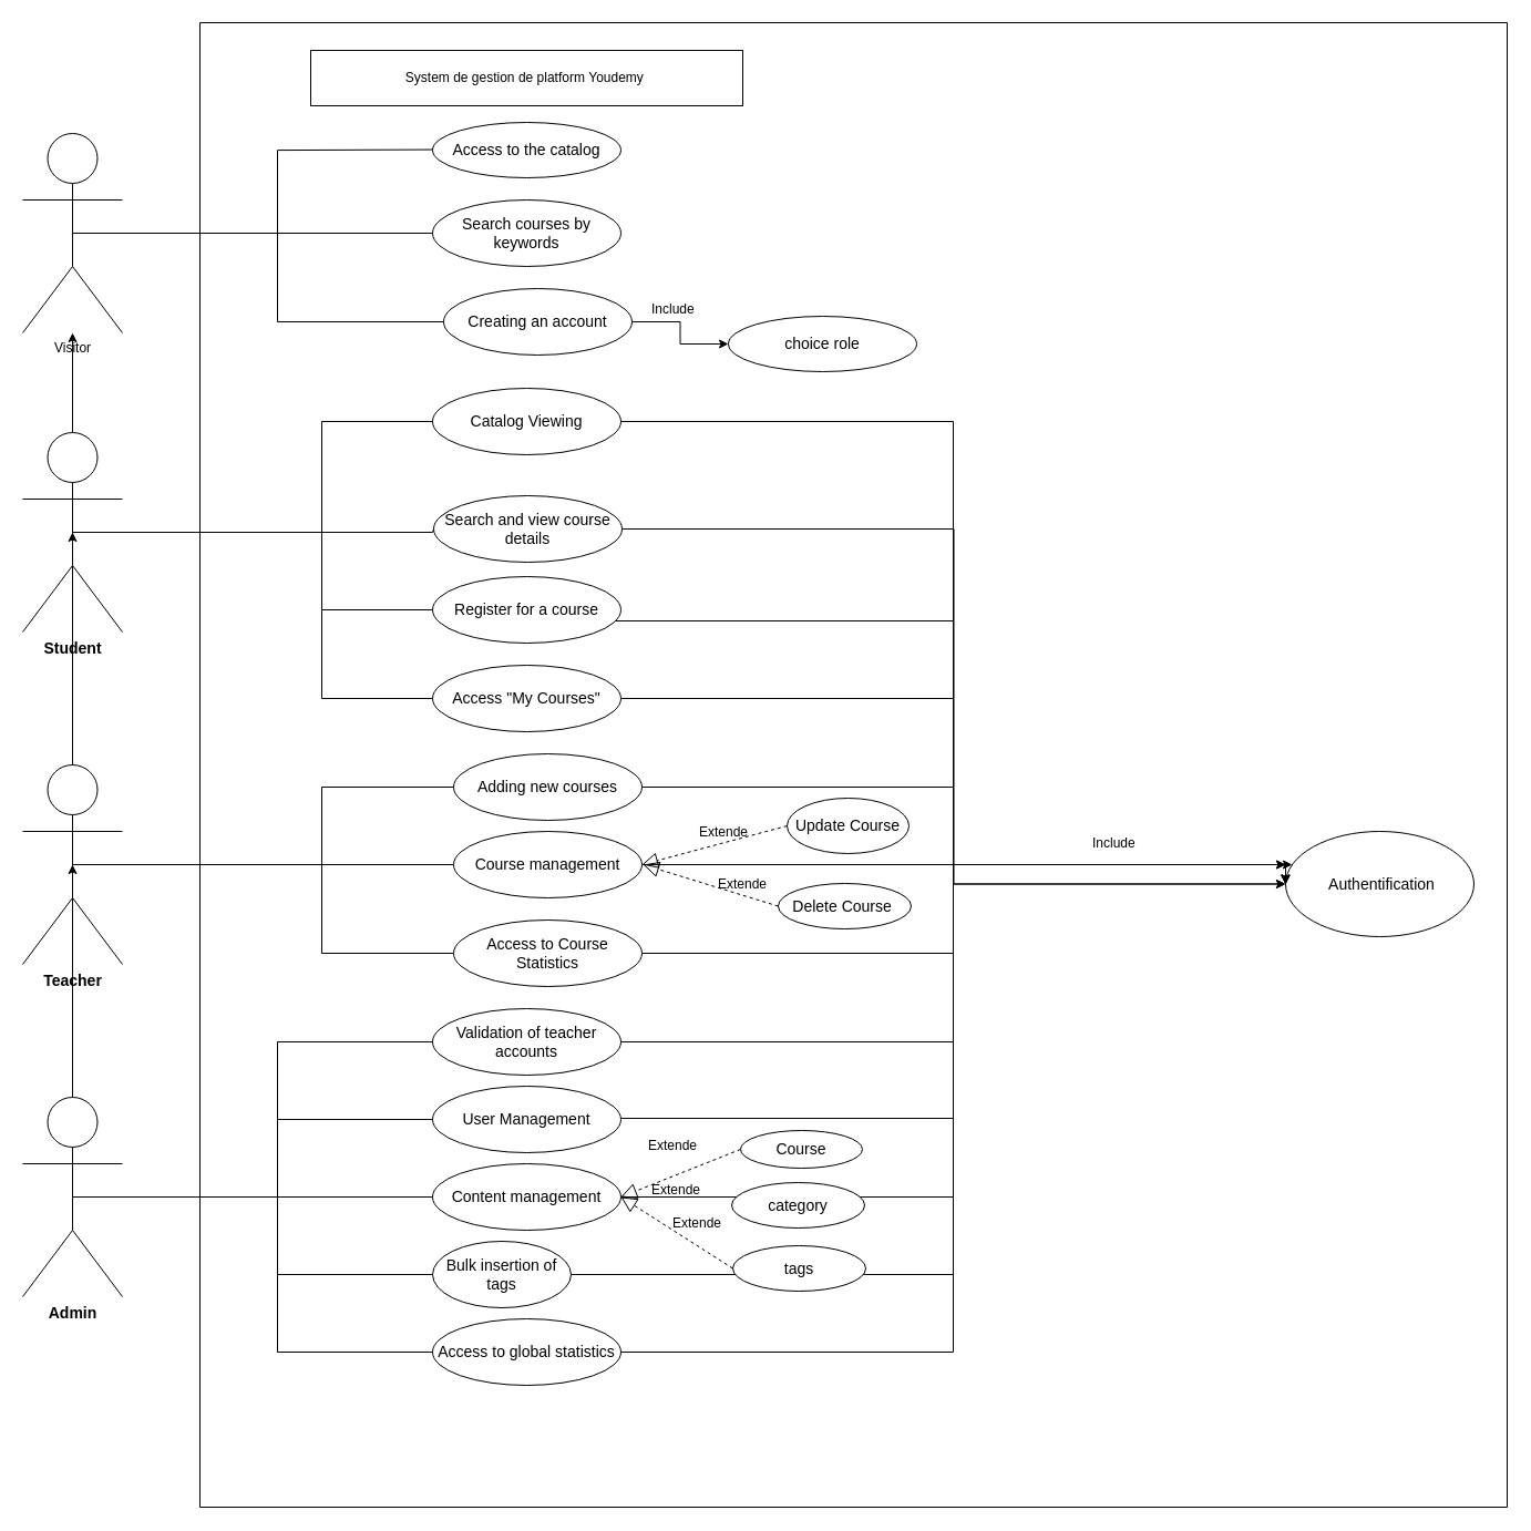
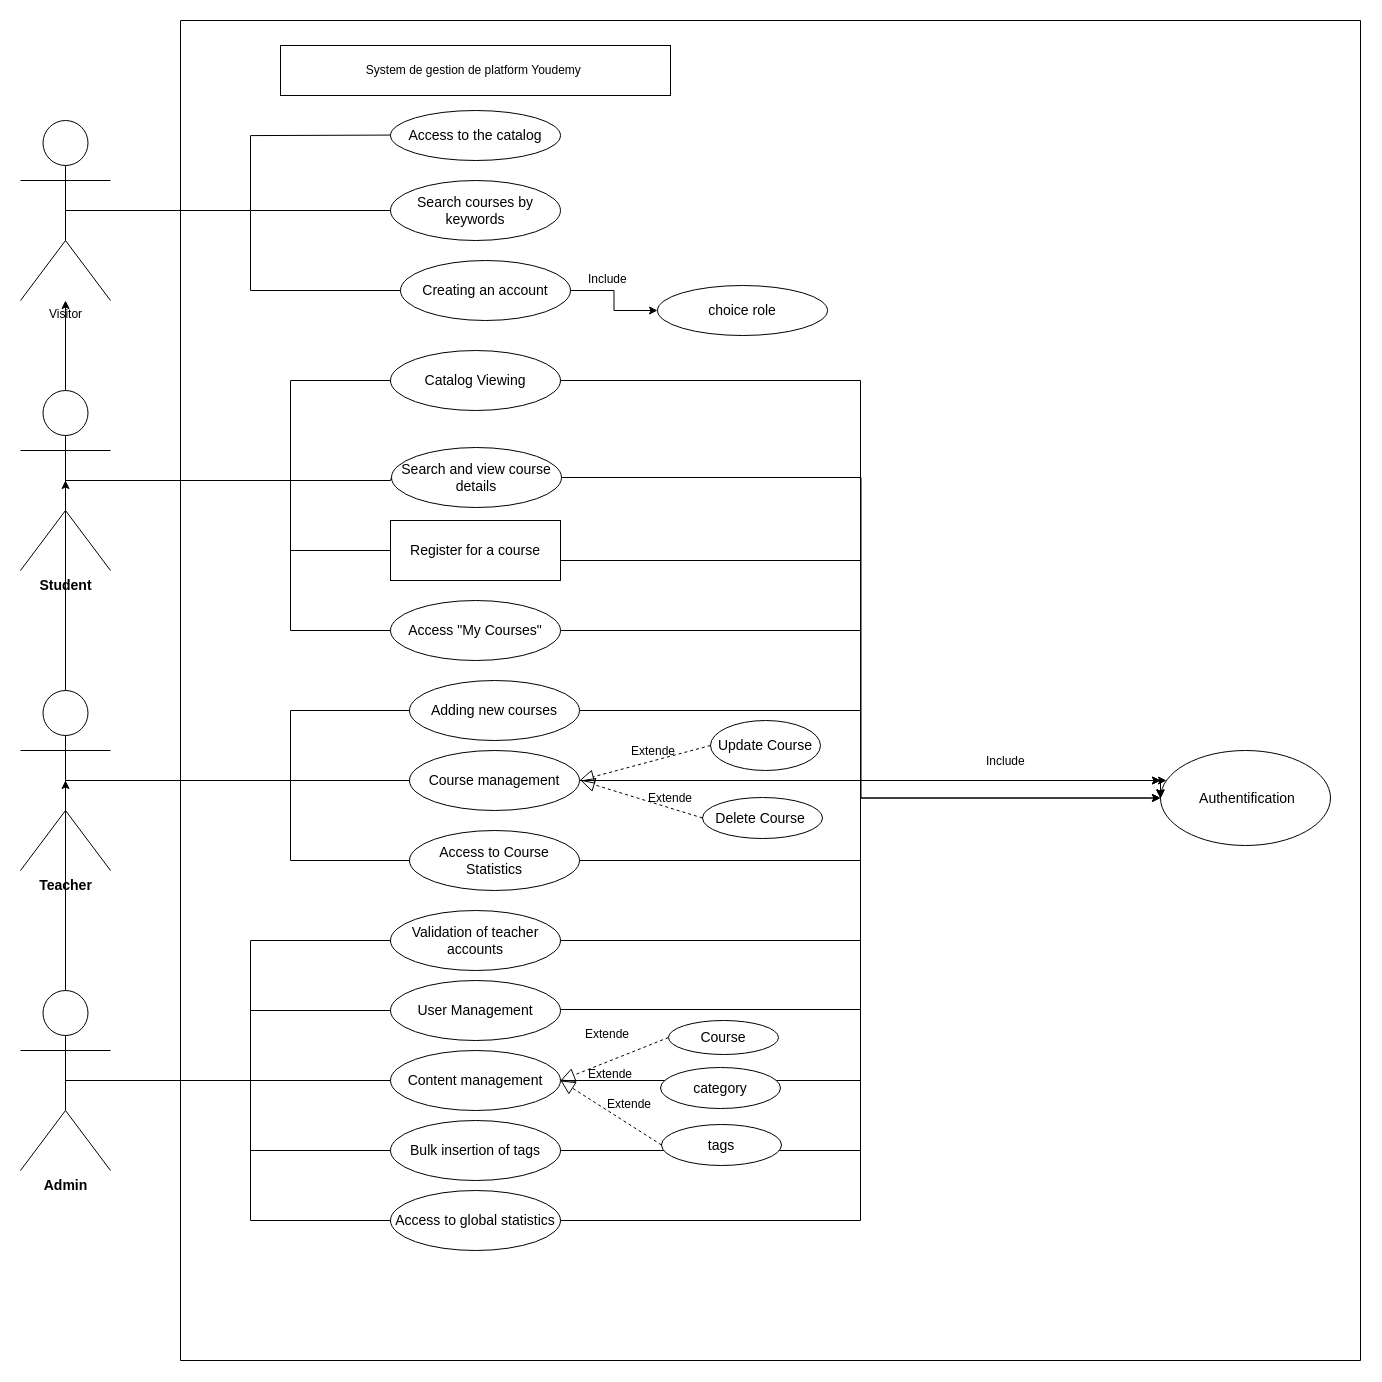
- <mxCell id="11" value="&lt;div style=&quot;&quot;&gt;&lt;font face=&quot;Nunito Sans, sans-serif&quot;&gt;&lt;span style=&quot;font-size: 14px;&quot;&gt;Register for a course&lt;/span&gt;&lt;/font&gt;&lt;/div&gt;" style="ellipse;whiteSpace=wrap;html=1;align=center;" parent="2" vertex="1"><mxGeometry x="210" y="500" width="170" height="60" as="geometry" /></mxCell>
+ <mxCell id="11" value="&lt;div style=&quot;&quot;&gt;&lt;font face=&quot;Nunito Sans, sans-serif&quot;&gt;&lt;span style=&quot;font-size: 14px;&quot;&gt;Register for a course&lt;/span&gt;&lt;/font&gt;&lt;/div&gt;" style="whiteSpace=wrap;html=1;align=center;rounded=0;" parent="2" vertex="1"><mxGeometry x="210" y="500" width="170" height="60" as="geometry" /></mxCell>
- <mxCell id="21" value="&lt;div style=&quot;&quot;&gt;&lt;span style=&quot;font-family: &amp;quot;Nunito Sans&amp;quot;, sans-serif; font-size: 14px; text-align: left; background-color: rgb(255, 255, 255);&quot;&gt;Bulk insertion of tags&lt;/span&gt;&lt;/div&gt;" style="ellipse;whiteSpace=wrap;html=1;align=center;" parent="2" vertex="1"><mxGeometry x="210" y="1100" width="125" height="60" as="geometry" /></mxCell>
+ <mxCell id="21" value="&lt;div style=&quot;&quot;&gt;&lt;span style=&quot;font-family: &amp;quot;Nunito Sans&amp;quot;, sans-serif; font-size: 14px; text-align: left; background-color: rgb(255, 255, 255);&quot;&gt;Bulk insertion of tags&lt;/span&gt;&lt;/div&gt;" style="ellipse;whiteSpace=wrap;html=1;align=center;" parent="2" vertex="1"><mxGeometry x="210" y="1100" width="170" height="60" as="geometry" /></mxCell>
